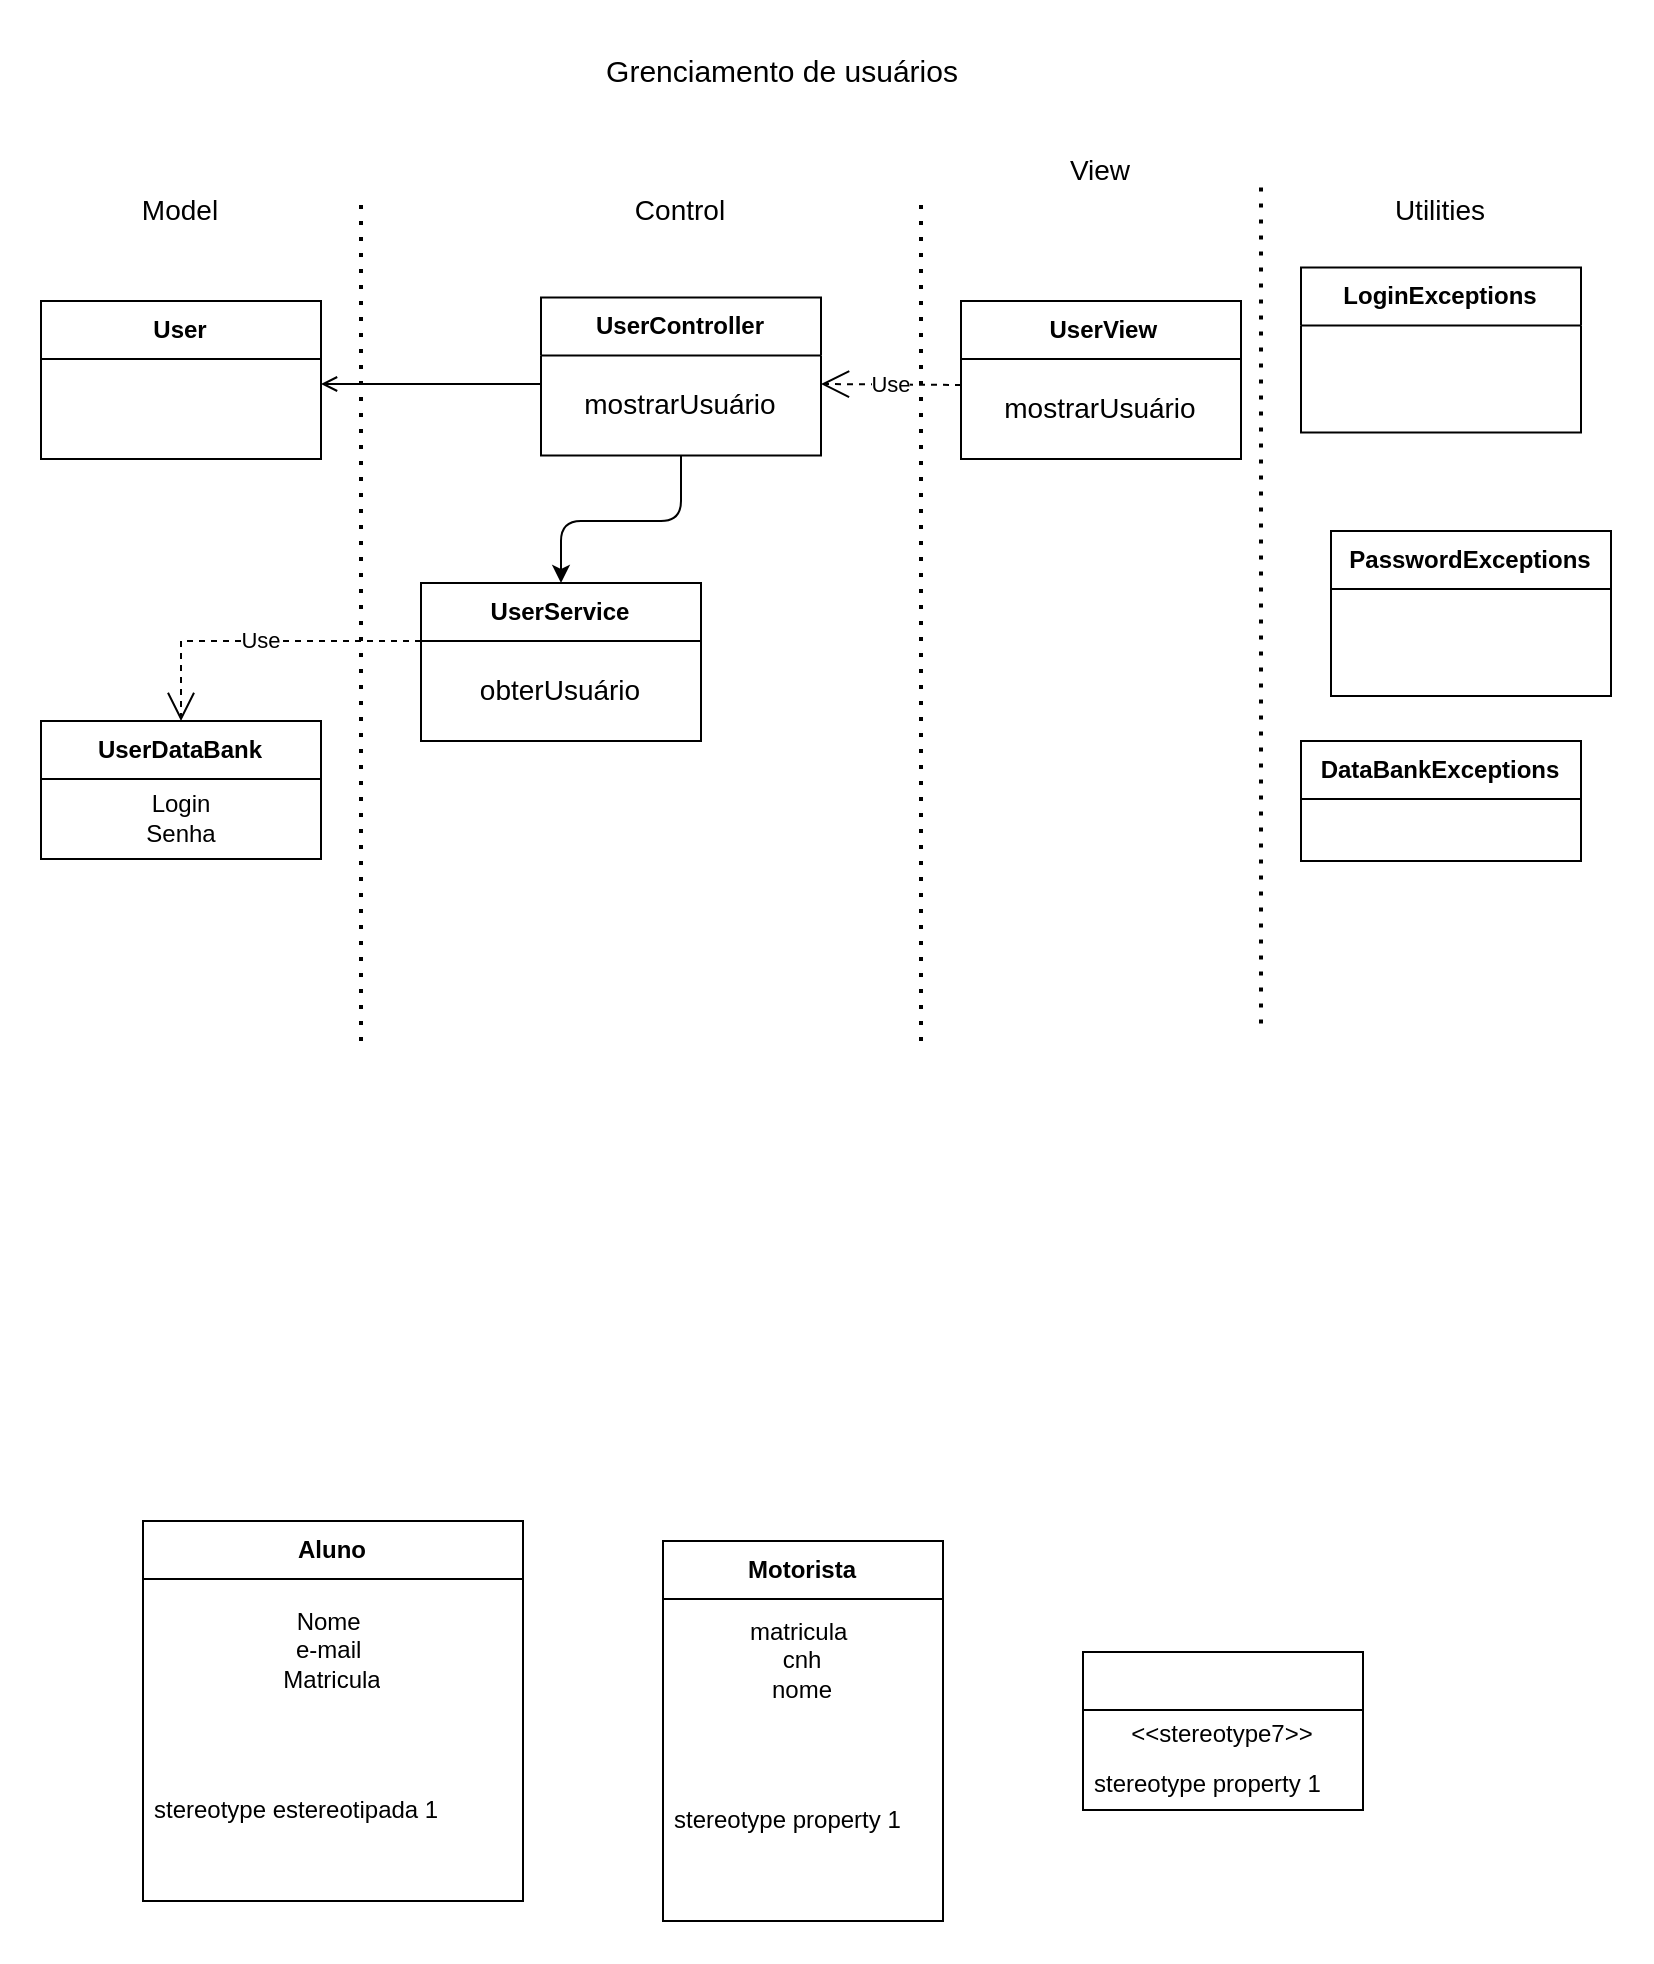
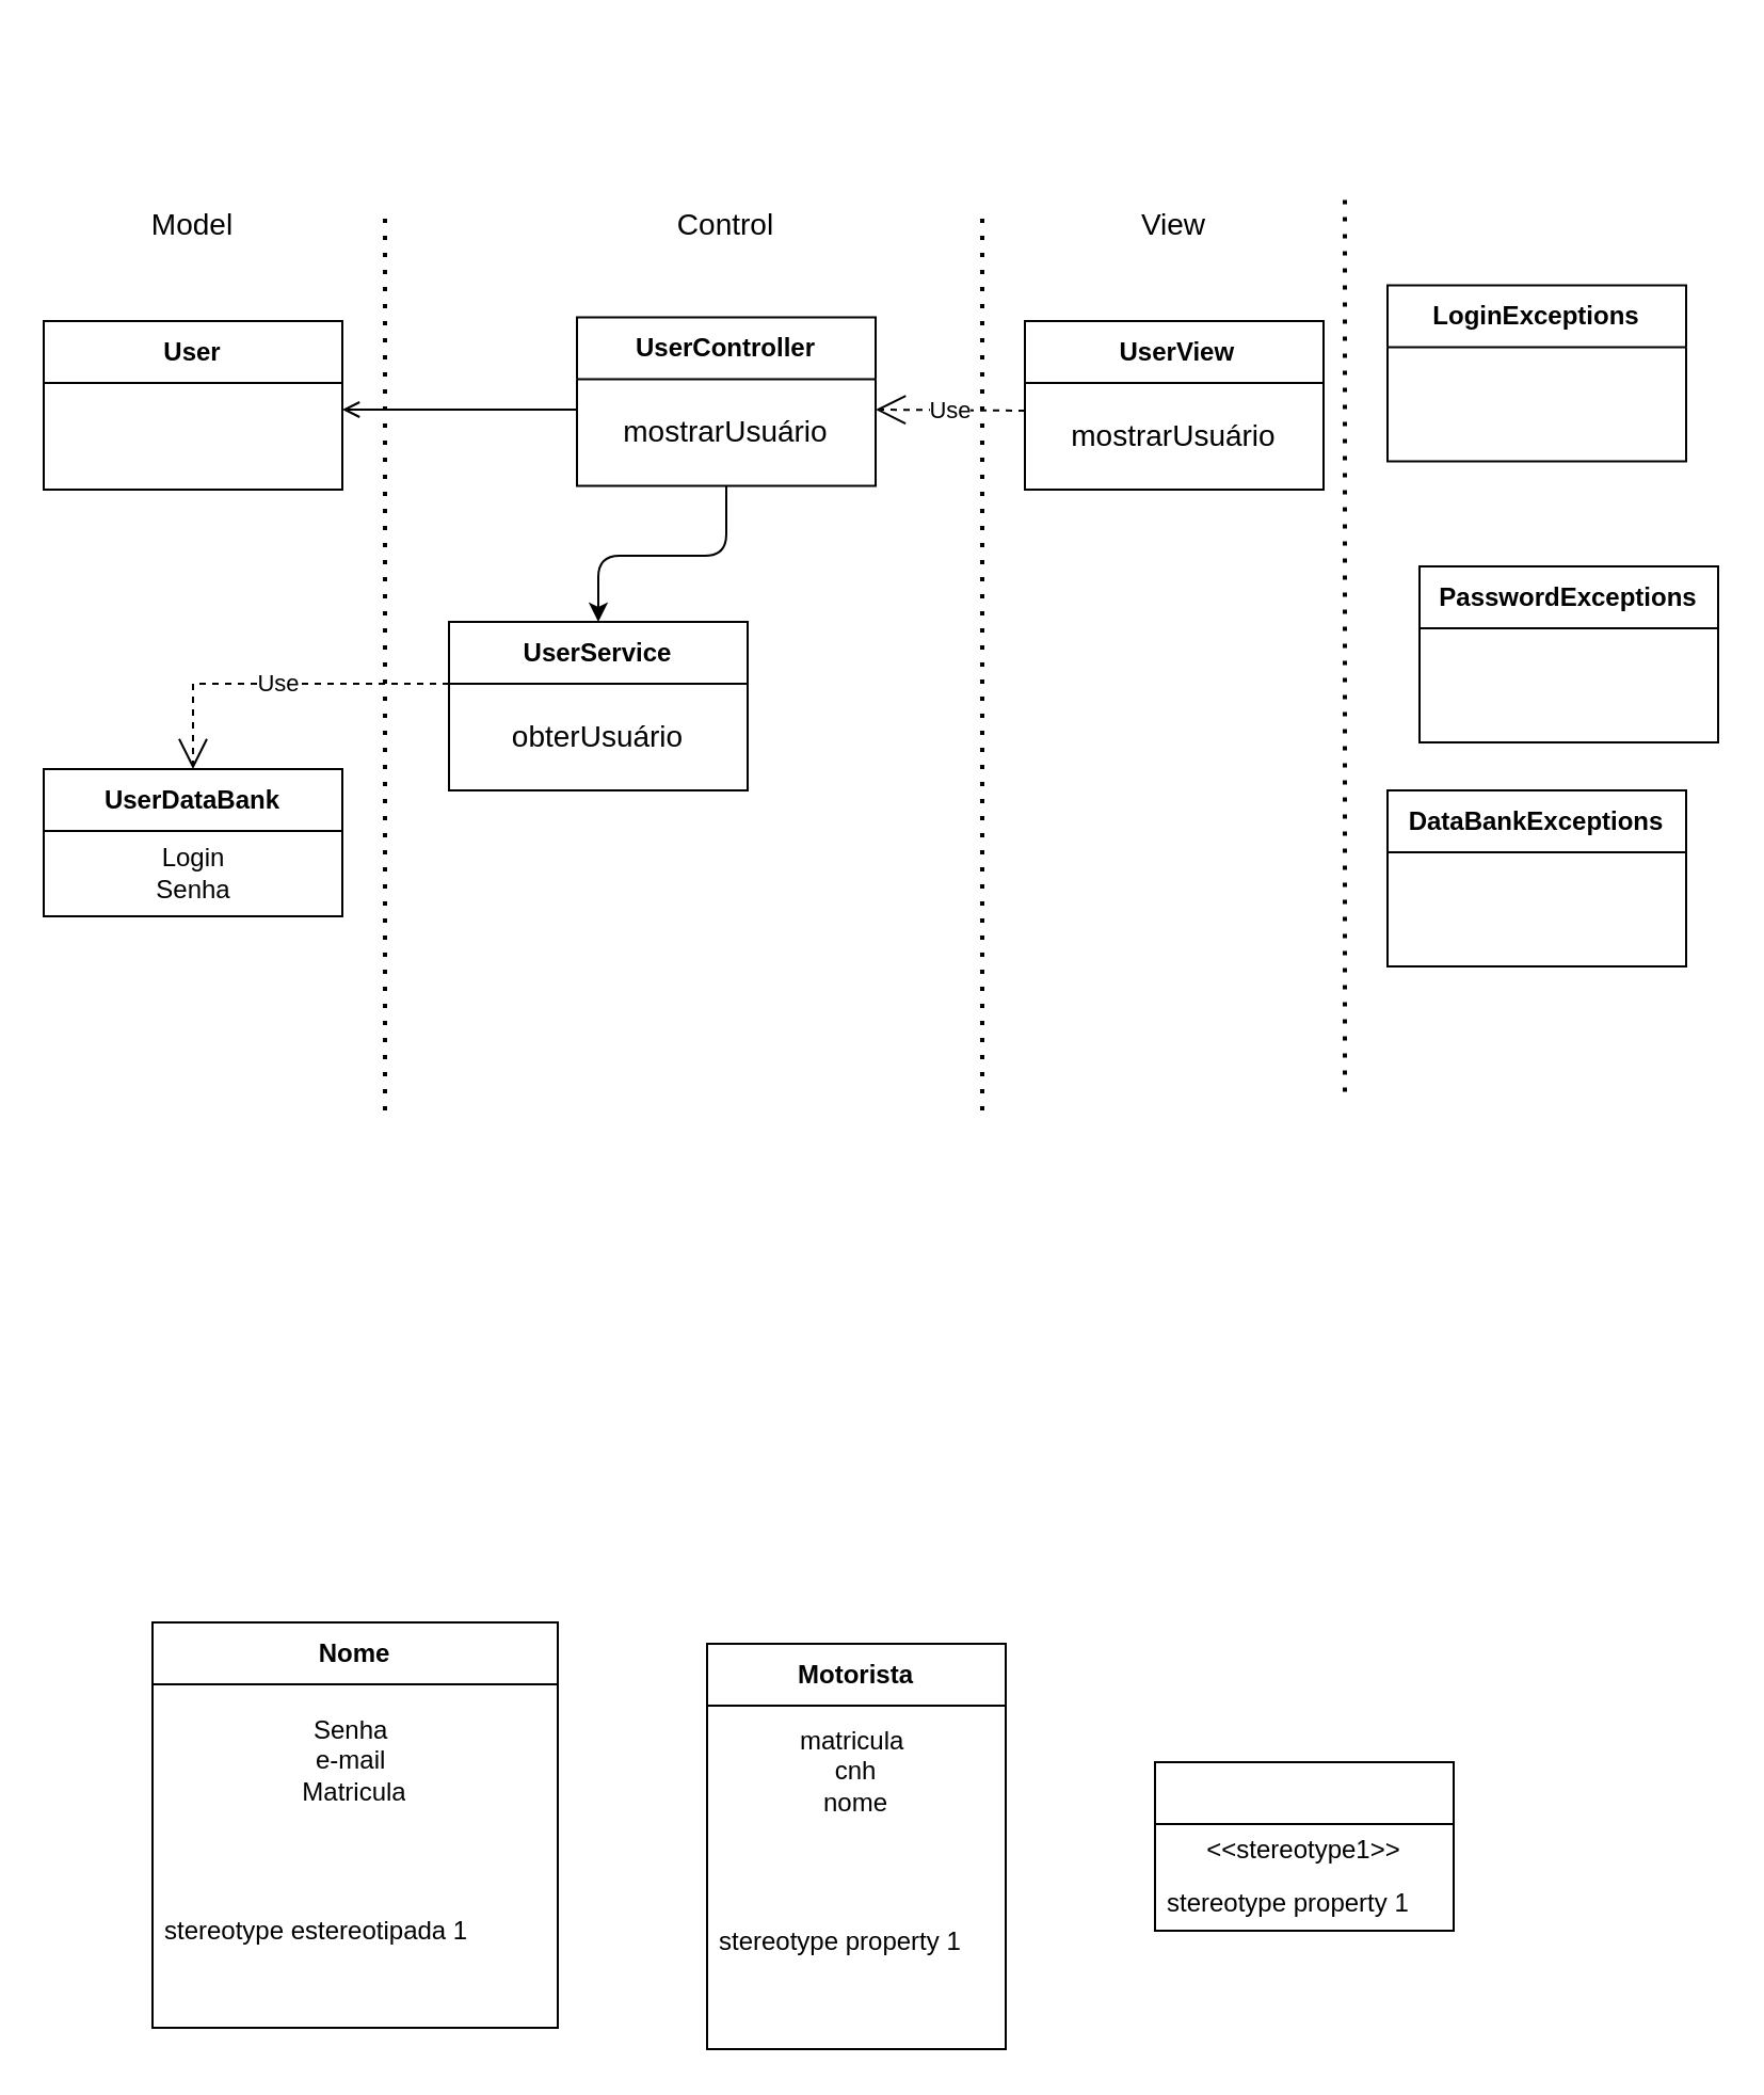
- <mxCell id="23" value="Grenciamento de usuários" style="text;html=1;align=center;verticalAlign=middle;whiteSpace=wrap;rounded=0;fontSize=15;" vertex="1" parent="1"><mxGeometry x="296" y="20" width="190" height="30" as="geometry" /></mxCell>
- <mxCell id="26" value="View" style="text;html=1;align=center;verticalAlign=middle;whiteSpace=wrap;rounded=0;fontSize=14;" vertex="1" parent="1"><mxGeometry x="520" y="70" width="60" height="30" as="geometry" /></mxCell>
+ <mxCell id="26" value="View" style="text;html=1;align=center;verticalAlign=middle;whiteSpace=wrap;rounded=0;fontSize=14;" vertex="1" parent="1"><mxGeometry x="520" y="90" width="60" height="30" as="geometry" /></mxCell>
- <mxCell id="27" value="Utilities" style="text;html=1;align=center;verticalAlign=middle;whiteSpace=wrap;rounded=0;fontSize=14;" vertex="1" parent="1"><mxGeometry x="690" y="90" width="60" height="30" as="geometry" /></mxCell>
- <mxCell id="30" value="DataBankExceptions" style="swimlane;fontStyle=1;align=center;verticalAlign=middle;childLayout=stackLayout;horizontal=1;startSize=29;horizontalStack=0;resizeParent=1;resizeParentMax=0;resizeLast=0;collapsible=0;marginBottom=0;html=1;whiteSpace=wrap;" vertex="1" parent="1"><mxGeometry x="650" y="370" width="140" height="60" as="geometry" /></mxCell>
+ <mxCell id="30" value="DataBankExceptions" style="swimlane;fontStyle=1;align=center;verticalAlign=middle;childLayout=stackLayout;horizontal=1;startSize=29;horizontalStack=0;resizeParent=1;resizeParentMax=0;resizeLast=0;collapsible=0;marginBottom=0;html=1;whiteSpace=wrap;" vertex="1" parent="1"><mxGeometry x="650" y="370" width="140" height="82.5" as="geometry" /></mxCell>
- <mxCell id="2" value="&lt;font style=&quot;vertical-align: inherit;&quot;&gt;&lt;font style=&quot;vertical-align: inherit;&quot;&gt;Aluno&lt;/font&gt;&lt;/font&gt;" style="swimlane;fontStyle=1;align=center;verticalAlign=middle;childLayout=stackLayout;horizontal=1;startSize=29;horizontalStack=0;resizeParent=1;resizeParentMax=0;resizeLast=0;collapsible=0;marginBottom=0;html=1;whiteSpace=wrap;" parent="1" vertex="1"><mxGeometry x="71" y="760" width="190" height="190" as="geometry" /></mxCell>
+ <mxCell id="2" value="&lt;font style=&quot;vertical-align: inherit;&quot;&gt;&lt;font style=&quot;vertical-align: inherit;&quot;&gt;Nome&lt;/font&gt;&lt;/font&gt;" style="swimlane;fontStyle=1;align=center;verticalAlign=middle;childLayout=stackLayout;horizontal=1;startSize=29;horizontalStack=0;resizeParent=1;resizeParentMax=0;resizeLast=0;collapsible=0;marginBottom=0;html=1;whiteSpace=wrap;" parent="1" vertex="1"><mxGeometry x="71" y="760" width="190" height="190" as="geometry" /></mxCell>
- <mxCell id="3" value="&lt;font style=&quot;vertical-align: inherit;&quot;&gt;&lt;font style=&quot;vertical-align: inherit;&quot;&gt;&lt;font style=&quot;vertical-align: inherit;&quot;&gt;&lt;font style=&quot;vertical-align: inherit;&quot;&gt;Nome&amp;nbsp;&lt;/font&gt;&lt;/font&gt;&lt;/font&gt;&lt;/font&gt;&lt;div&gt;&lt;font style=&quot;vertical-align: inherit;&quot;&gt;&lt;font style=&quot;vertical-align: inherit;&quot;&gt;&lt;font style=&quot;vertical-align: inherit;&quot;&gt;&lt;font style=&quot;vertical-align: inherit;&quot;&gt;&lt;font style=&quot;vertical-align: inherit;&quot;&gt;&lt;font style=&quot;vertical-align: inherit;&quot;&gt;e-mail&amp;nbsp;&lt;/font&gt;&lt;/font&gt;&lt;/font&gt;&lt;/font&gt;&lt;/font&gt;&lt;/font&gt;&lt;/div&gt;&lt;div&gt;&lt;font style=&quot;vertical-align: inherit;&quot;&gt;&lt;font style=&quot;vertical-align: inherit;&quot;&gt;&lt;font style=&quot;vertical-align: inherit;&quot;&gt;&lt;font style=&quot;vertical-align: inherit;&quot;&gt;&lt;font style=&quot;vertical-align: inherit;&quot;&gt;&lt;font style=&quot;vertical-align: inherit;&quot;&gt;&lt;font style=&quot;vertical-align: inherit;&quot;&gt;&lt;font style=&quot;vertical-align: inherit;&quot;&gt;Matricula&lt;/font&gt;&lt;/font&gt;&lt;/font&gt;&lt;/font&gt;&lt;/font&gt;&lt;/font&gt;&lt;/font&gt;&lt;/font&gt;&lt;/div&gt;" style="text;html=1;strokeColor=none;fillColor=none;align=center;verticalAlign=middle;spacingLeft=4;spacingRight=4;overflow=hidden;rotatable=0;points=[[0,0.5],[1,0.5]];portConstraint=eastwest;whiteSpace=wrap;" parent="2" vertex="1"><mxGeometry y="29" width="190" height="71" as="geometry" /></mxCell>
+ <mxCell id="3" value="&lt;font style=&quot;vertical-align: inherit;&quot;&gt;&lt;font style=&quot;vertical-align: inherit;&quot;&gt;&lt;font style=&quot;vertical-align: inherit;&quot;&gt;&lt;font style=&quot;vertical-align: inherit;&quot;&gt;Senha&amp;nbsp;&lt;/font&gt;&lt;/font&gt;&lt;/font&gt;&lt;/font&gt;&lt;div&gt;&lt;font style=&quot;vertical-align: inherit;&quot;&gt;&lt;font style=&quot;vertical-align: inherit;&quot;&gt;&lt;font style=&quot;vertical-align: inherit;&quot;&gt;&lt;font style=&quot;vertical-align: inherit;&quot;&gt;&lt;font style=&quot;vertical-align: inherit;&quot;&gt;&lt;font style=&quot;vertical-align: inherit;&quot;&gt;e-mail&amp;nbsp;&lt;/font&gt;&lt;/font&gt;&lt;/font&gt;&lt;/font&gt;&lt;/font&gt;&lt;/font&gt;&lt;/div&gt;&lt;div&gt;&lt;font style=&quot;vertical-align: inherit;&quot;&gt;&lt;font style=&quot;vertical-align: inherit;&quot;&gt;&lt;font style=&quot;vertical-align: inherit;&quot;&gt;&lt;font style=&quot;vertical-align: inherit;&quot;&gt;&lt;font style=&quot;vertical-align: inherit;&quot;&gt;&lt;font style=&quot;vertical-align: inherit;&quot;&gt;&lt;font style=&quot;vertical-align: inherit;&quot;&gt;&lt;font style=&quot;vertical-align: inherit;&quot;&gt;Matricula&lt;/font&gt;&lt;/font&gt;&lt;/font&gt;&lt;/font&gt;&lt;/font&gt;&lt;/font&gt;&lt;/font&gt;&lt;/font&gt;&lt;/div&gt;" style="text;html=1;strokeColor=none;fillColor=none;align=center;verticalAlign=middle;spacingLeft=4;spacingRight=4;overflow=hidden;rotatable=0;points=[[0,0.5],[1,0.5]];portConstraint=eastwest;whiteSpace=wrap;" parent="2" vertex="1"><mxGeometry y="29" width="190" height="71" as="geometry" /></mxCell>
- <mxCell id="12" value="&amp;lt;&amp;lt;stereotype7&amp;gt;&amp;gt;" style="text;html=1;strokeColor=none;fillColor=none;align=center;verticalAlign=middle;spacingLeft=4;spacingRight=4;overflow=hidden;rotatable=0;points=[[0,0.5],[1,0.5]];portConstraint=eastwest;whiteSpace=wrap;" parent="11" vertex="1"><mxGeometry y="29" width="140" height="25" as="geometry" /></mxCell>
+ <mxCell id="12" value="&amp;lt;&amp;lt;stereotype1&amp;gt;&amp;gt;" style="text;html=1;strokeColor=none;fillColor=none;align=center;verticalAlign=middle;spacingLeft=4;spacingRight=4;overflow=hidden;rotatable=0;points=[[0,0.5],[1,0.5]];portConstraint=eastwest;whiteSpace=wrap;" parent="11" vertex="1"><mxGeometry y="29" width="140" height="25" as="geometry" /></mxCell>
